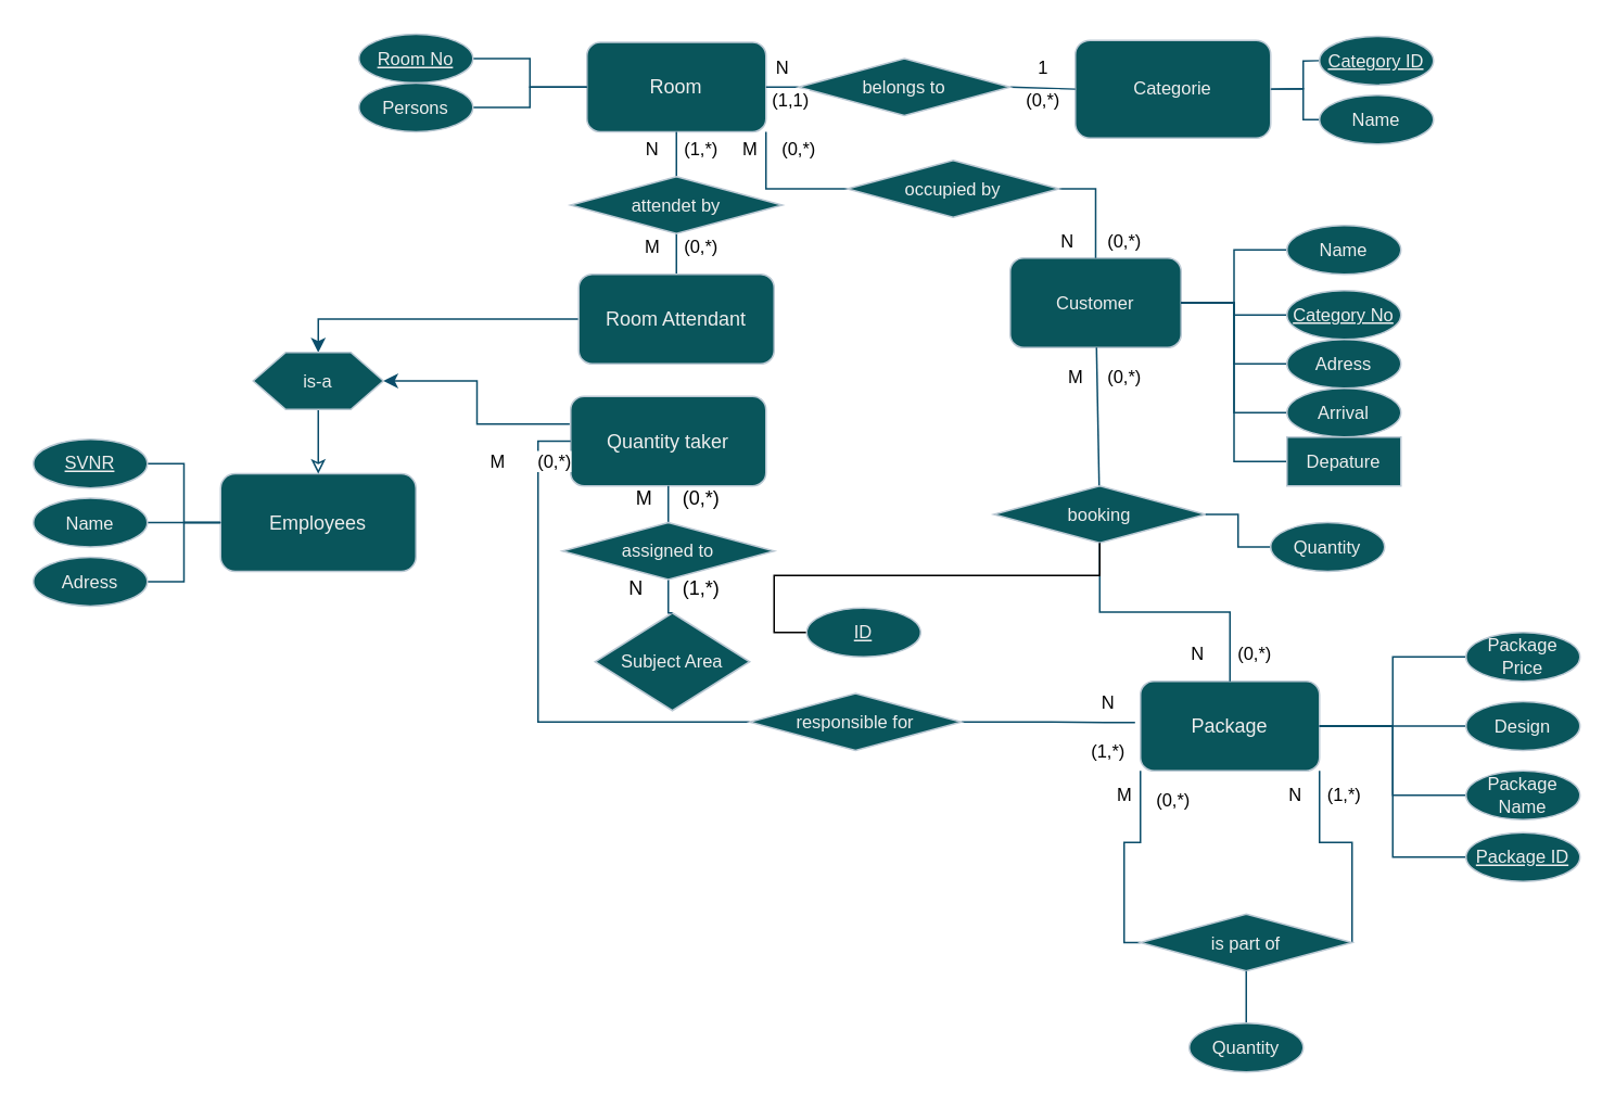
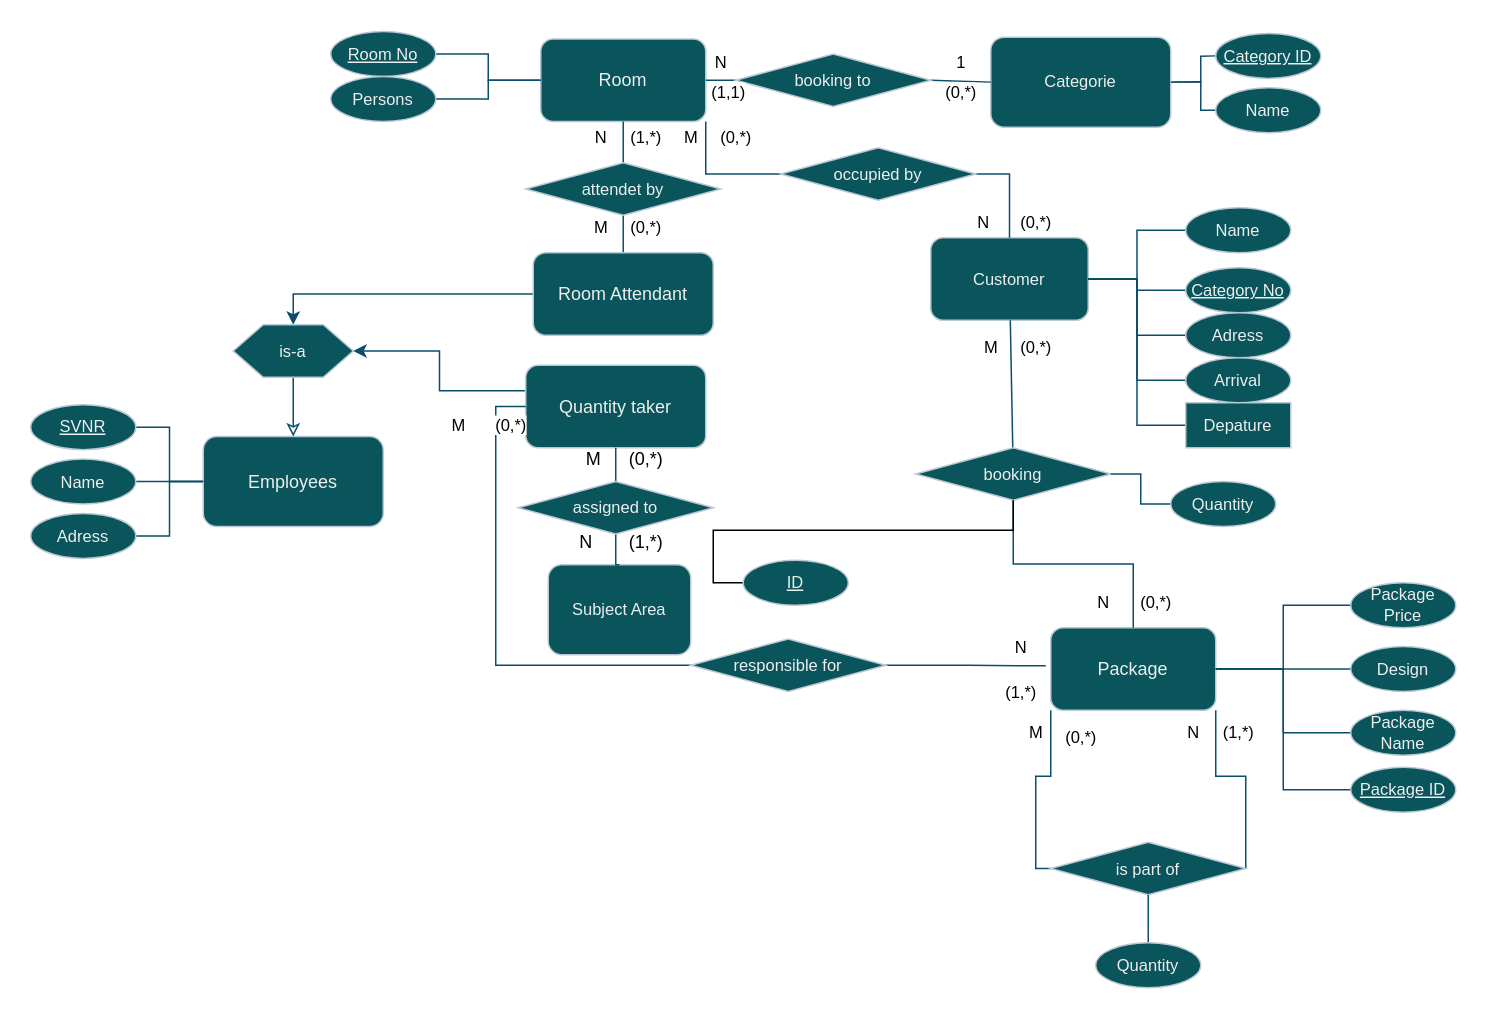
- <mxCell id="21" value="belongs to" style="rhombus;whiteSpace=wrap;html=1;fontFamily=Helvetica;fontSize=11;fontColor=#EEEEEE;labelBackgroundColor=none;fillColor=#09555B;strokeColor=#BAC8D3;" parent="1" vertex="1"><mxGeometry x="490" y="35.5" width="130" height="35" as="geometry" /></mxCell>
+ <mxCell id="21" value="booking to" style="rhombus;whiteSpace=wrap;html=1;fontFamily=Helvetica;fontSize=11;fontColor=#EEEEEE;labelBackgroundColor=none;fillColor=#09555B;strokeColor=#BAC8D3;" parent="1" vertex="1"><mxGeometry x="490" y="35.5" width="130" height="35" as="geometry" /></mxCell>
- <mxCell id="74" value="Subject Area" style="rhombus;whiteSpace=wrap;html=1;fontFamily=Helvetica;fontSize=11;fontColor=#EEEEEE;labelBackgroundColor=none;fillColor=#09555B;strokeColor=#BAC8D3;" parent="1" vertex="1"><mxGeometry x="365" y="376" width="95" height="60" as="geometry" /></mxCell>
+ <mxCell id="74" value="Subject Area" style="whiteSpace=wrap;html=1;fontFamily=Helvetica;fontSize=11;fontColor=#EEEEEE;labelBackgroundColor=none;fillColor=#09555B;strokeColor=#BAC8D3;rounded=1;" parent="1" vertex="1"><mxGeometry x="365" y="376" width="95" height="60" as="geometry" /></mxCell>
